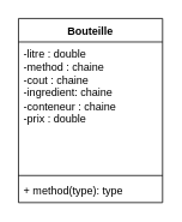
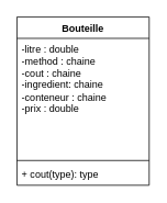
- <mxCell id="5" value="+ method(type): type" style="text;strokeColor=none;fillColor=none;align=left;verticalAlign=top;spacingLeft=4;spacingRight=4;overflow=hidden;rotatable=0;points=[[0,0.5],[1,0.5]];portConstraint=eastwest;whiteSpace=wrap;html=1;" vertex="1" parent="2"><mxGeometry y="178" width="160" height="26" as="geometry" /></mxCell>
+ <mxCell id="5" value="+ cout(type): type" style="text;strokeColor=none;fillColor=none;align=left;verticalAlign=top;spacingLeft=4;spacingRight=4;overflow=hidden;rotatable=0;points=[[0,0.5],[1,0.5]];portConstraint=eastwest;whiteSpace=wrap;html=1;" vertex="1" parent="2"><mxGeometry y="178" width="160" height="26" as="geometry" /></mxCell>
